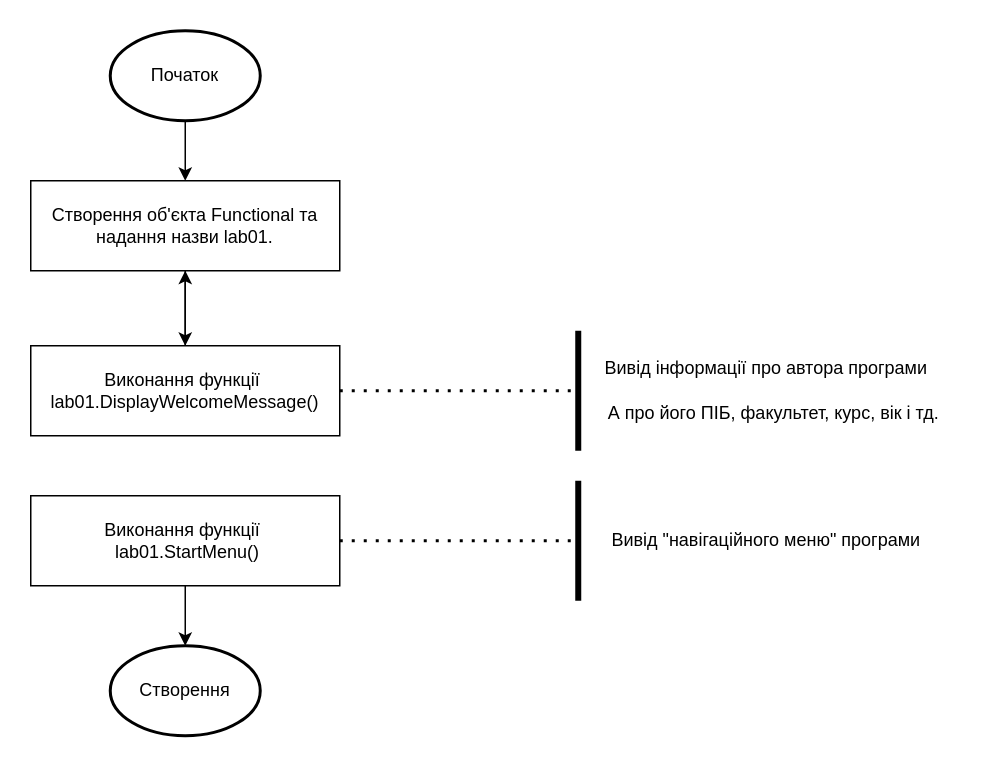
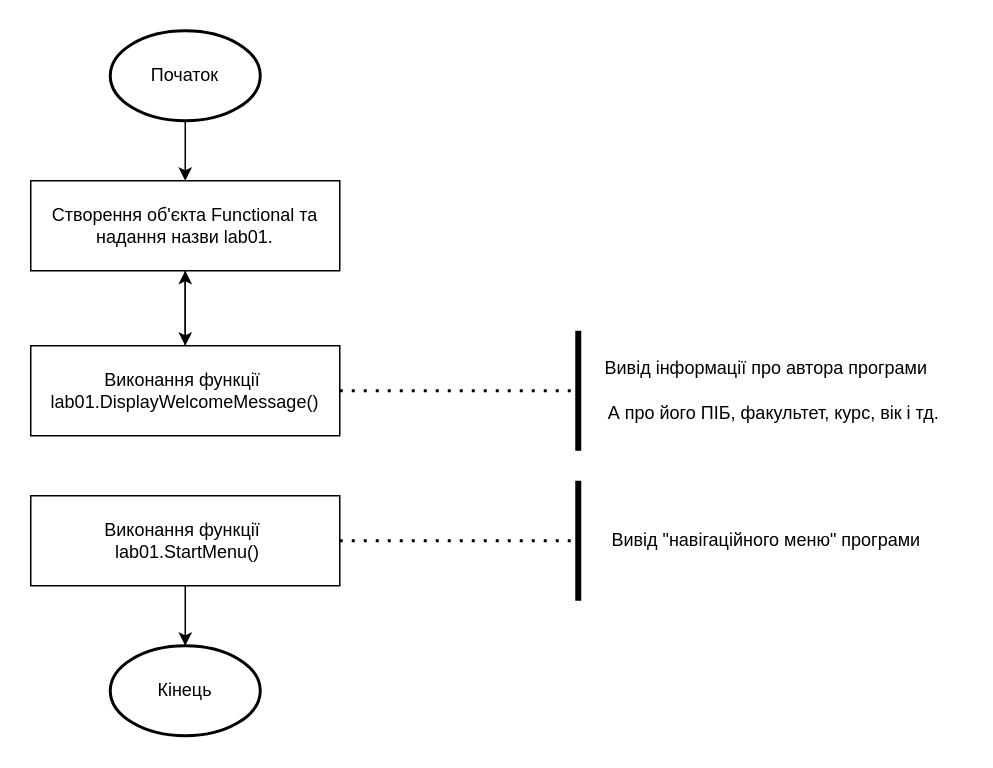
- <mxCell id="14" value="Створення" style="strokeWidth=2;html=1;shape=mxgraph.flowchart.start_1;whiteSpace=wrap;" vertex="1" parent="1"><mxGeometry x="73" y="430" width="100" height="60" as="geometry" /></mxCell>
+ <mxCell id="14" value="Кінець" style="strokeWidth=2;html=1;shape=mxgraph.flowchart.start_1;whiteSpace=wrap;" vertex="1" parent="1"><mxGeometry x="73" y="430" width="100" height="60" as="geometry" /></mxCell>
